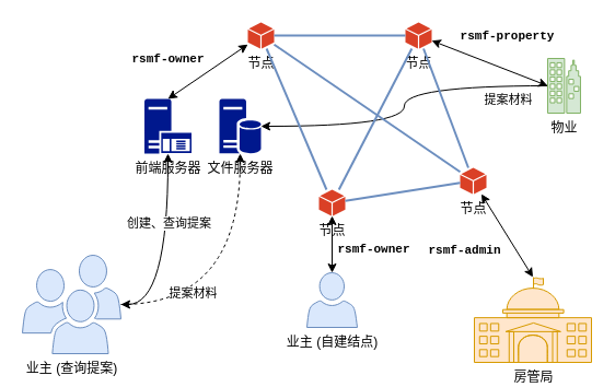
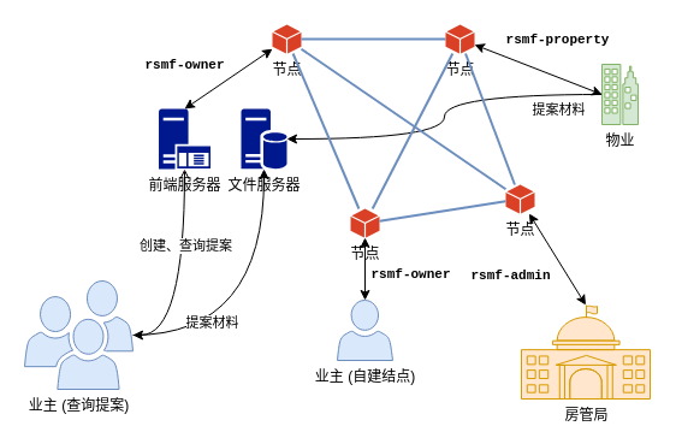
- <mxCell id="4" style="edgeStyle=orthogonalEdgeStyle;rounded=0;orthogonalLoop=1;jettySize=auto;html=1;curved=1;startArrow=classic;startFill=1;" parent="1" source="6" target="10" edge="1"><mxGeometry relative="1" as="geometry" /></mxCell>
+ <mxCell id="4" style="edgeStyle=orthogonalEdgeStyle;rounded=0;orthogonalLoop=1;jettySize=auto;html=1;curved=1;startArrow=classic;startFill=1;endArrow=open;" parent="1" source="6" target="10" edge="1"><mxGeometry relative="1" as="geometry" /></mxCell>
- <mxCell id="2" style="edgeStyle=orthogonalEdgeStyle;rounded=0;orthogonalLoop=1;jettySize=auto;html=1;curved=1;dashed=1;" parent="1" source="6" target="11" edge="1"><mxGeometry relative="1" as="geometry" /></mxCell>
+ <mxCell id="2" style="edgeStyle=orthogonalEdgeStyle;rounded=0;orthogonalLoop=1;jettySize=auto;html=1;curved=1;" parent="1" source="6" target="11" edge="1"><mxGeometry relative="1" as="geometry" /></mxCell>
